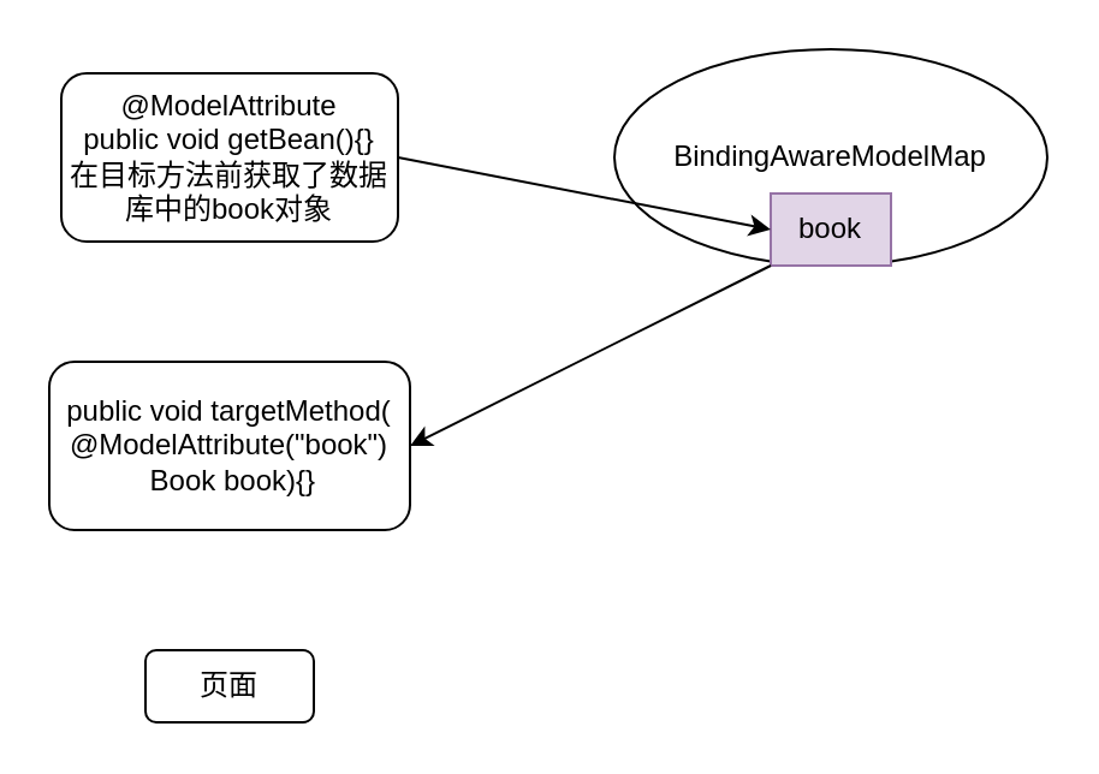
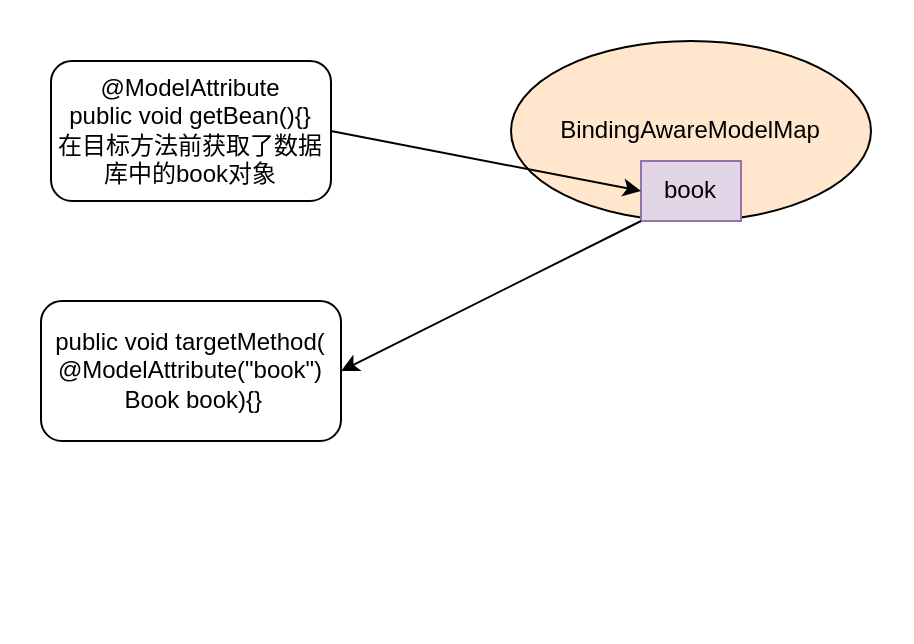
- <mxCell id="3" value="BindingAwareModelMap" style="ellipse;whiteSpace=wrap;html=1;" vertex="1" parent="1"><mxGeometry x="255" y="20" width="180" height="90" as="geometry" /></mxCell>
+ <mxCell id="3" value="BindingAwareModelMap" style="ellipse;whiteSpace=wrap;html=1;fillColor=#ffe6cc;" vertex="1" parent="1"><mxGeometry x="255" y="20" width="180" height="90" as="geometry" /></mxCell>
- <mxCell id="6" value="页面" style="rounded=1;whiteSpace=wrap;html=1;" vertex="1" parent="1"><mxGeometry x="60" y="270" width="70" height="30" as="geometry" /></mxCell>
